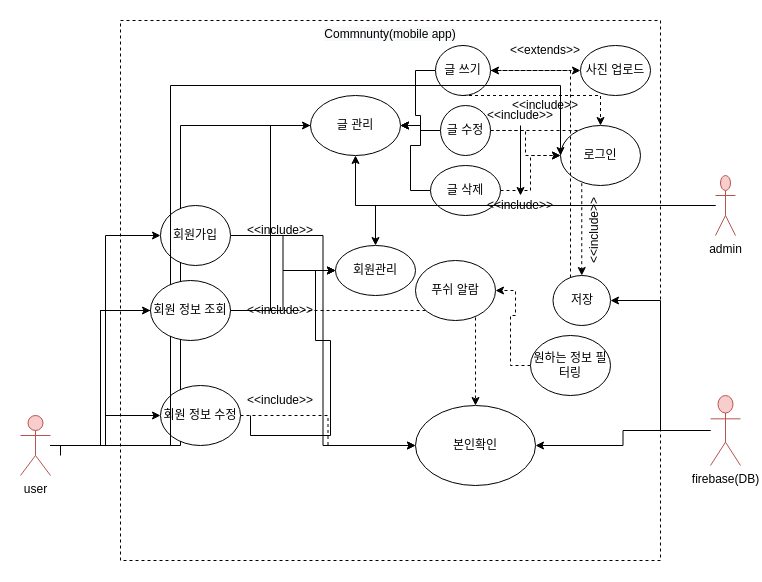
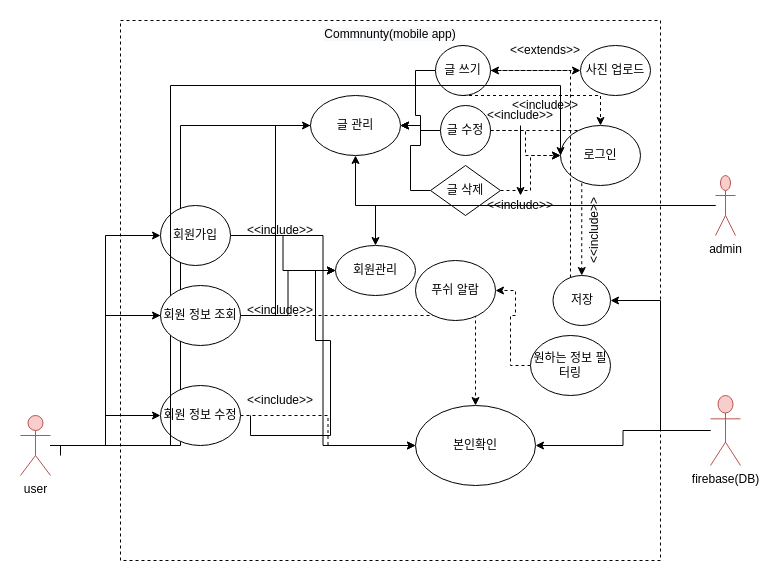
- <mxCell id="20" value="글 삭제" style="ellipse;whiteSpace=wrap;html=1;shadow=0;" parent="1" vertex="1"><mxGeometry x="430" y="165" width="70" height="50" as="geometry" /></mxCell>
+ <mxCell id="20" value="글 삭제" style="rhombus;whiteSpace=wrap;html=1;shadow=0;" parent="1" vertex="1"><mxGeometry x="430" y="165" width="70" height="50" as="geometry" /></mxCell>
- <mxCell id="51" value="회원 정보 조회" style="ellipse;whiteSpace=wrap;html=1;shadow=0;" parent="1" vertex="1"><mxGeometry x="150" y="280" width="80" height="60" as="geometry" /></mxCell>
+ <mxCell id="51" value="회원 정보 조회" style="ellipse;whiteSpace=wrap;html=1;shadow=0;" parent="1" vertex="1"><mxGeometry x="160" y="285" width="80" height="60" as="geometry" /></mxCell>
